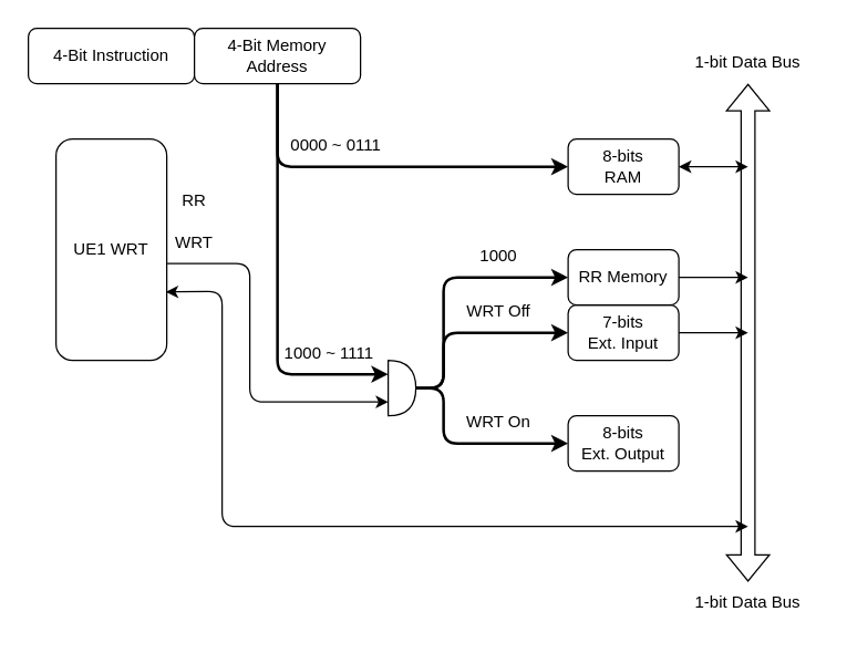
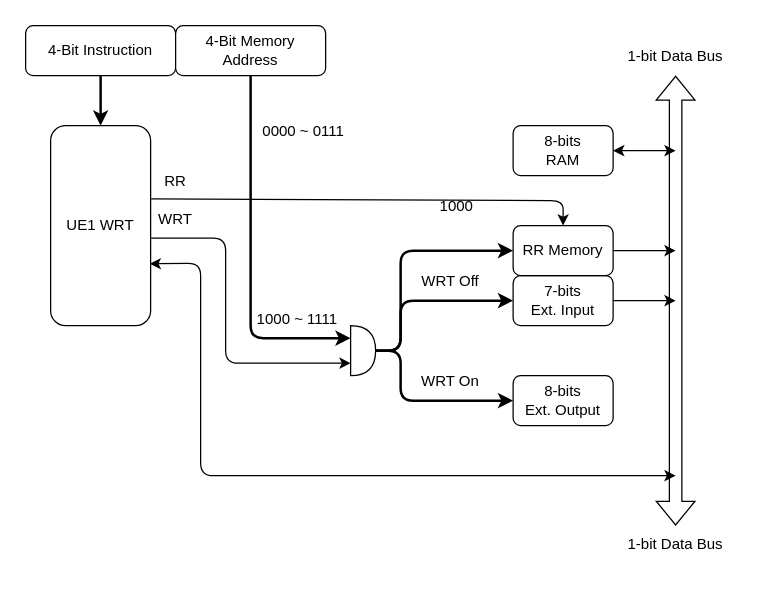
+ <mxCell id="26" value="" style="endArrow=classic;html=1;rounded=0;entryX=0.5;entryY=0;entryDx=0;entryDy=0;strokeWidth=2;" parent="1" source="2" target="4" edge="1"><mxGeometry width="50" height="50" relative="1" as="geometry"><mxPoint x="280" y="210" as="sourcePoint" /><mxPoint x="330" y="160" as="targetPoint" /></mxGeometry></mxCell>
- <mxCell id="17" value="" style="endArrow=classic;html=1;rounded=1;entryX=0;entryY=0.5;entryDx=0;entryDy=0;exitX=0.5;exitY=1;exitDx=0;exitDy=0;strokeWidth=2;curved=0;" parent="1" source="3" target="5" edge="1"><mxGeometry width="50" height="50" relative="1" as="geometry"><mxPoint x="280" y="220" as="sourcePoint" /><mxPoint x="330" y="170" as="targetPoint" /><Array as="points"><mxPoint x="200" y="120" /></Array></mxGeometry></mxCell>
+ <mxCell id="22" value="" style="endArrow=classic;html=1;rounded=1;entryX=0.5;entryY=0;entryDx=0;entryDy=0;curved=0;exitX=1.005;exitY=0.366;exitDx=0;exitDy=0;exitPerimeter=0;" parent="1" source="4" target="8" edge="1"><mxGeometry width="50" height="50" relative="1" as="geometry"><mxPoint x="130" y="160" as="sourcePoint" /><mxPoint x="370" y="260" as="targetPoint" /><Array as="points"><mxPoint x="450" y="160" /></Array></mxGeometry></mxCell>
- <mxCell id="21" value="1000" style="text;html=1;align=center;verticalAlign=middle;whiteSpace=wrap;rounded=0;" parent="1" vertex="1"><mxGeometry x="330" y="170" width="60" height="30" as="geometry" /></mxCell>
+ <mxCell id="21" value="1000" style="text;html=1;align=center;verticalAlign=middle;whiteSpace=wrap;rounded=0;" parent="1" vertex="1"><mxGeometry x="335" y="150" width="60" height="30" as="geometry" /></mxCell>
